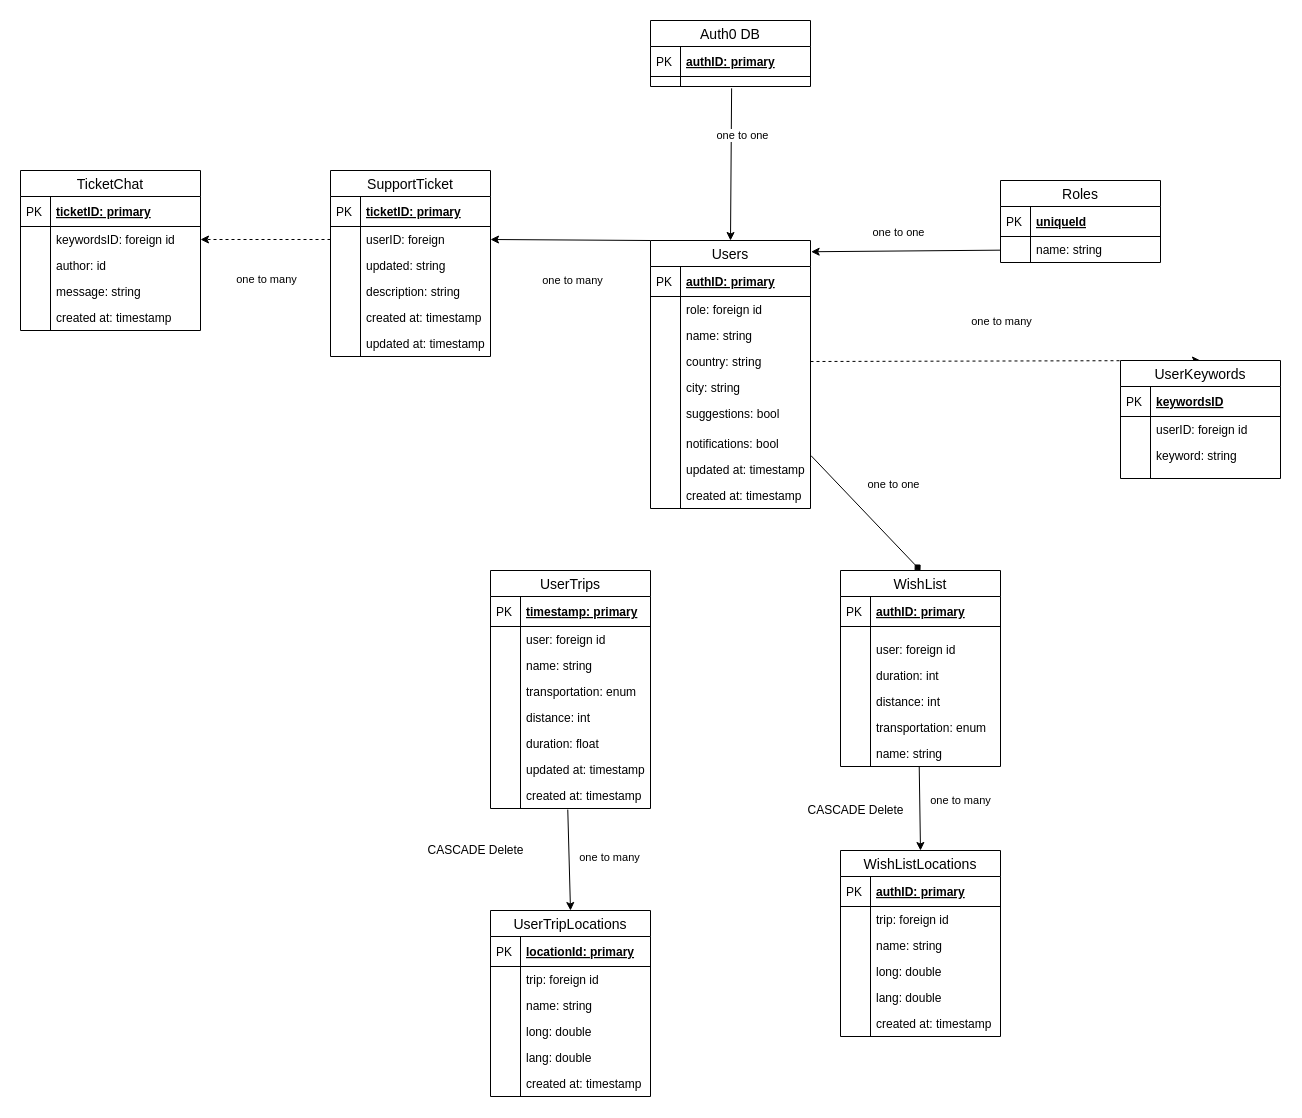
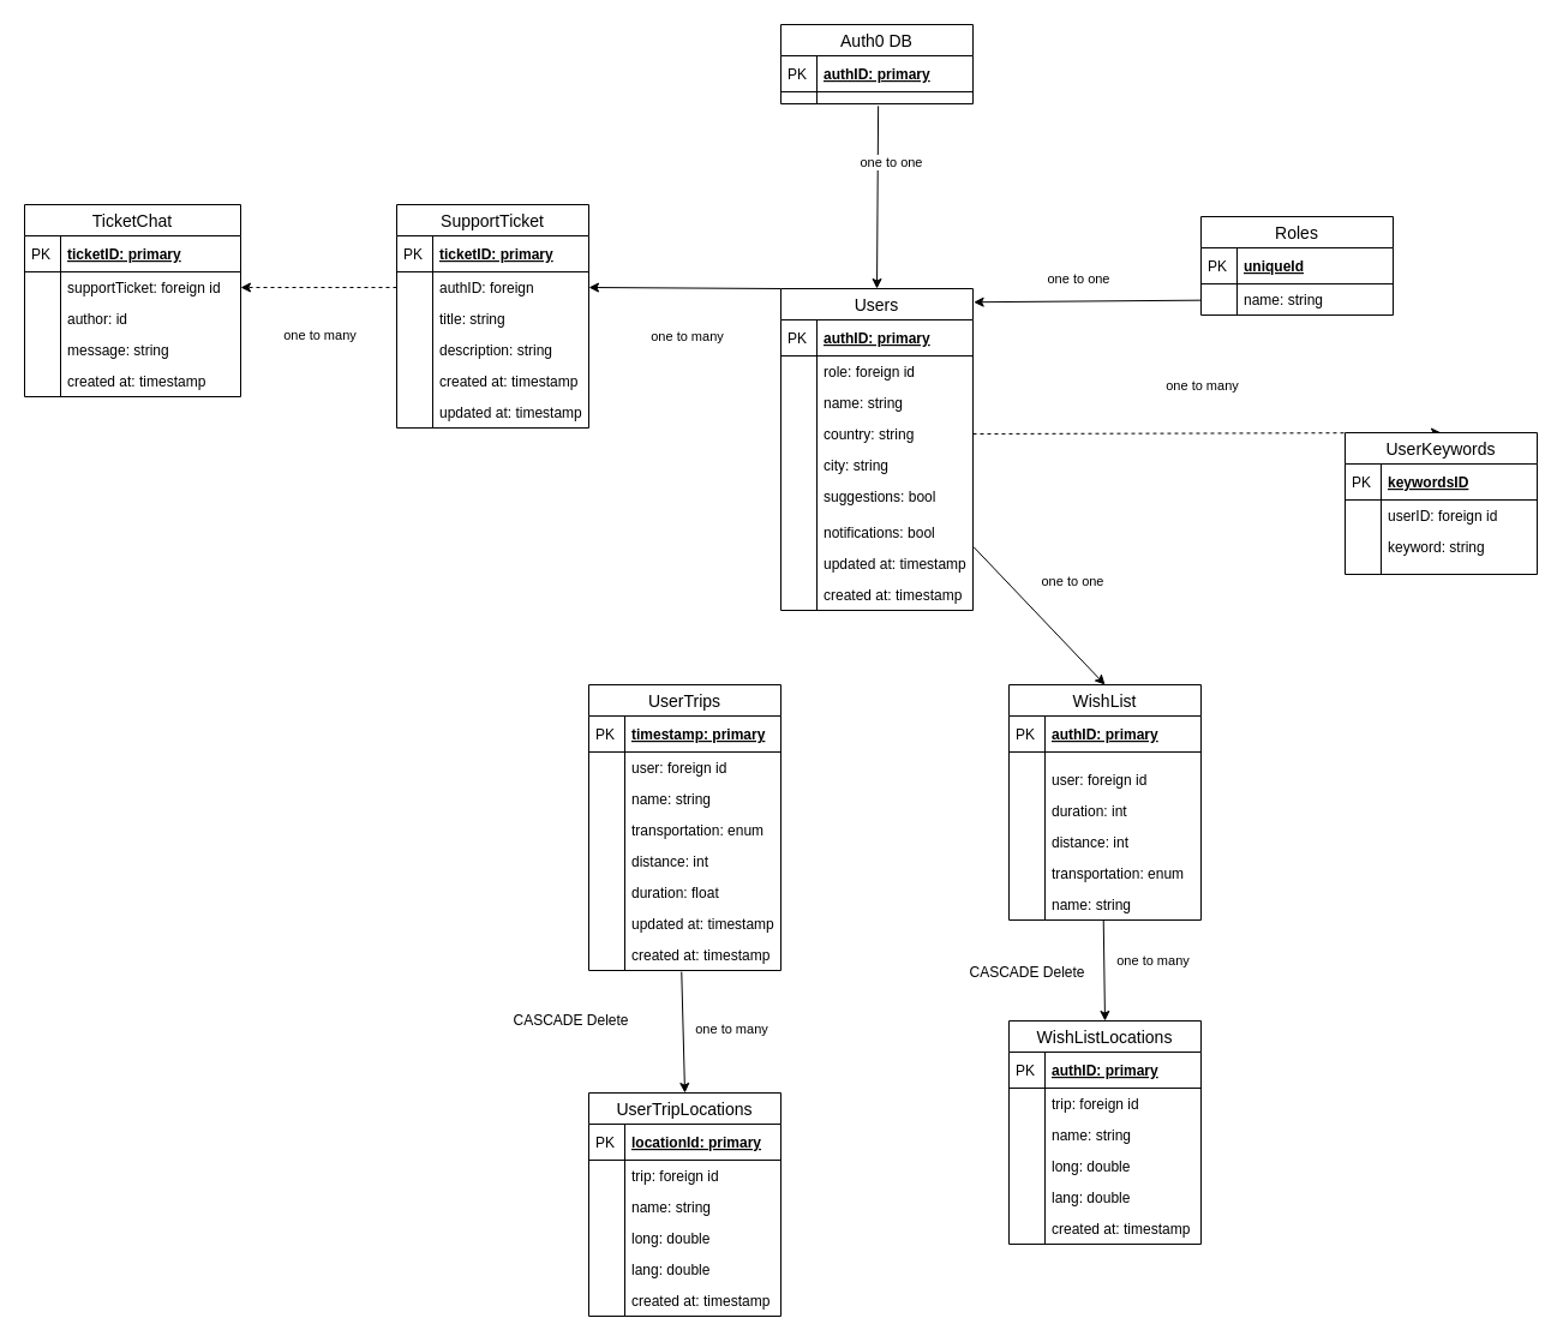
- <mxCell id="113" value="keywordsID: foreign id" style="shape=partialRectangle;top=0;left=0;right=0;bottom=0;align=left;verticalAlign=top;fillColor=none;spacingLeft=34;spacingRight=4;overflow=hidden;rotatable=0;points=[[0,0.5],[1,0.5]];portConstraint=eastwest;dropTarget=0;fontSize=12;" parent="110" vertex="1"><mxGeometry y="56" width="180" height="26" as="geometry" /></mxCell>
+ <mxCell id="113" value="supportTicket: foreign id" style="shape=partialRectangle;top=0;left=0;right=0;bottom=0;align=left;verticalAlign=top;fillColor=none;spacingLeft=34;spacingRight=4;overflow=hidden;rotatable=0;points=[[0,0.5],[1,0.5]];portConstraint=eastwest;dropTarget=0;fontSize=12;" parent="110" vertex="1"><mxGeometry y="56" width="180" height="26" as="geometry" /></mxCell>
- <mxCell id="100" value="userID: foreign" style="shape=partialRectangle;top=0;left=0;right=0;bottom=0;align=left;verticalAlign=top;fillColor=none;spacingLeft=34;spacingRight=4;overflow=hidden;rotatable=0;points=[[0,0.5],[1,0.5]];portConstraint=eastwest;dropTarget=0;fontSize=12;" parent="97" vertex="1"><mxGeometry y="56" width="160" height="26" as="geometry" /></mxCell>
+ <mxCell id="100" value="authID: foreign" style="shape=partialRectangle;top=0;left=0;right=0;bottom=0;align=left;verticalAlign=top;fillColor=none;spacingLeft=34;spacingRight=4;overflow=hidden;rotatable=0;points=[[0,0.5],[1,0.5]];portConstraint=eastwest;dropTarget=0;fontSize=12;" parent="97" vertex="1"><mxGeometry y="56" width="160" height="26" as="geometry" /></mxCell>
- <mxCell id="102" value="updated: string" style="shape=partialRectangle;top=0;left=0;right=0;bottom=0;align=left;verticalAlign=top;fillColor=none;spacingLeft=34;spacingRight=4;overflow=hidden;rotatable=0;points=[[0,0.5],[1,0.5]];portConstraint=eastwest;dropTarget=0;fontSize=12;" parent="97" vertex="1"><mxGeometry y="82" width="160" height="26" as="geometry" /></mxCell>
+ <mxCell id="102" value="title: string" style="shape=partialRectangle;top=0;left=0;right=0;bottom=0;align=left;verticalAlign=top;fillColor=none;spacingLeft=34;spacingRight=4;overflow=hidden;rotatable=0;points=[[0,0.5],[1,0.5]];portConstraint=eastwest;dropTarget=0;fontSize=12;" parent="97" vertex="1"><mxGeometry y="82" width="160" height="26" as="geometry" /></mxCell>
- <mxCell id="8" value="one to one" style="endArrow=diamond;html=1;entryX=0.5;entryY=0;entryDx=0;entryDy=0;exitX=1.003;exitY=0.965;exitDx=0;exitDy=0;exitPerimeter=0;" parent="1" source="22" target="58" edge="1"><mxGeometry x="-0.023" y="40" width="50" height="50" relative="1" as="geometry"><mxPoint x="780" y="380" as="sourcePoint" /><mxPoint x="880" y="561" as="targetPoint" /><mxPoint as="offset" /></mxGeometry></mxCell>
+ <mxCell id="8" value="one to one" style="endArrow=classic;html=1;entryX=0.5;entryY=0;entryDx=0;entryDy=0;exitX=1.003;exitY=0.965;exitDx=0;exitDy=0;exitPerimeter=0;" parent="1" source="22" target="58" edge="1"><mxGeometry x="-0.023" y="40" width="50" height="50" relative="1" as="geometry"><mxPoint x="780" y="380" as="sourcePoint" /><mxPoint x="880" y="561" as="targetPoint" /><mxPoint as="offset" /></mxGeometry></mxCell>
